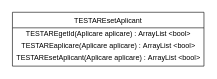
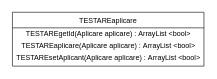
- <mxCell id="2" value="TESTAREsetAplicant&#10;" style="swimlane;fontStyle=0;align=center;verticalAlign=top;childLayout=stackLayout;horizontal=1;startSize=26;horizontalStack=0;resizeParent=1;resizeLast=0;collapsible=1;marginBottom=0;rounded=0;shadow=0;strokeWidth=1;" parent="1" vertex="1"><mxGeometry x="20" y="20" width="320" height="90" as="geometry"><mxRectangle x="550" y="140" width="160" height="26" as="alternateBounds" /></mxGeometry></mxCell>
+ <mxCell id="2" value="TESTAREaplicare&#10;" style="swimlane;fontStyle=0;align=center;verticalAlign=top;childLayout=stackLayout;horizontal=1;startSize=26;horizontalStack=0;resizeParent=1;resizeLast=0;collapsible=1;marginBottom=0;rounded=0;shadow=0;strokeWidth=1;" parent="1" vertex="1"><mxGeometry x="20" y="20" width="320" height="90" as="geometry"><mxRectangle x="550" y="140" width="160" height="26" as="alternateBounds" /></mxGeometry></mxCell>
